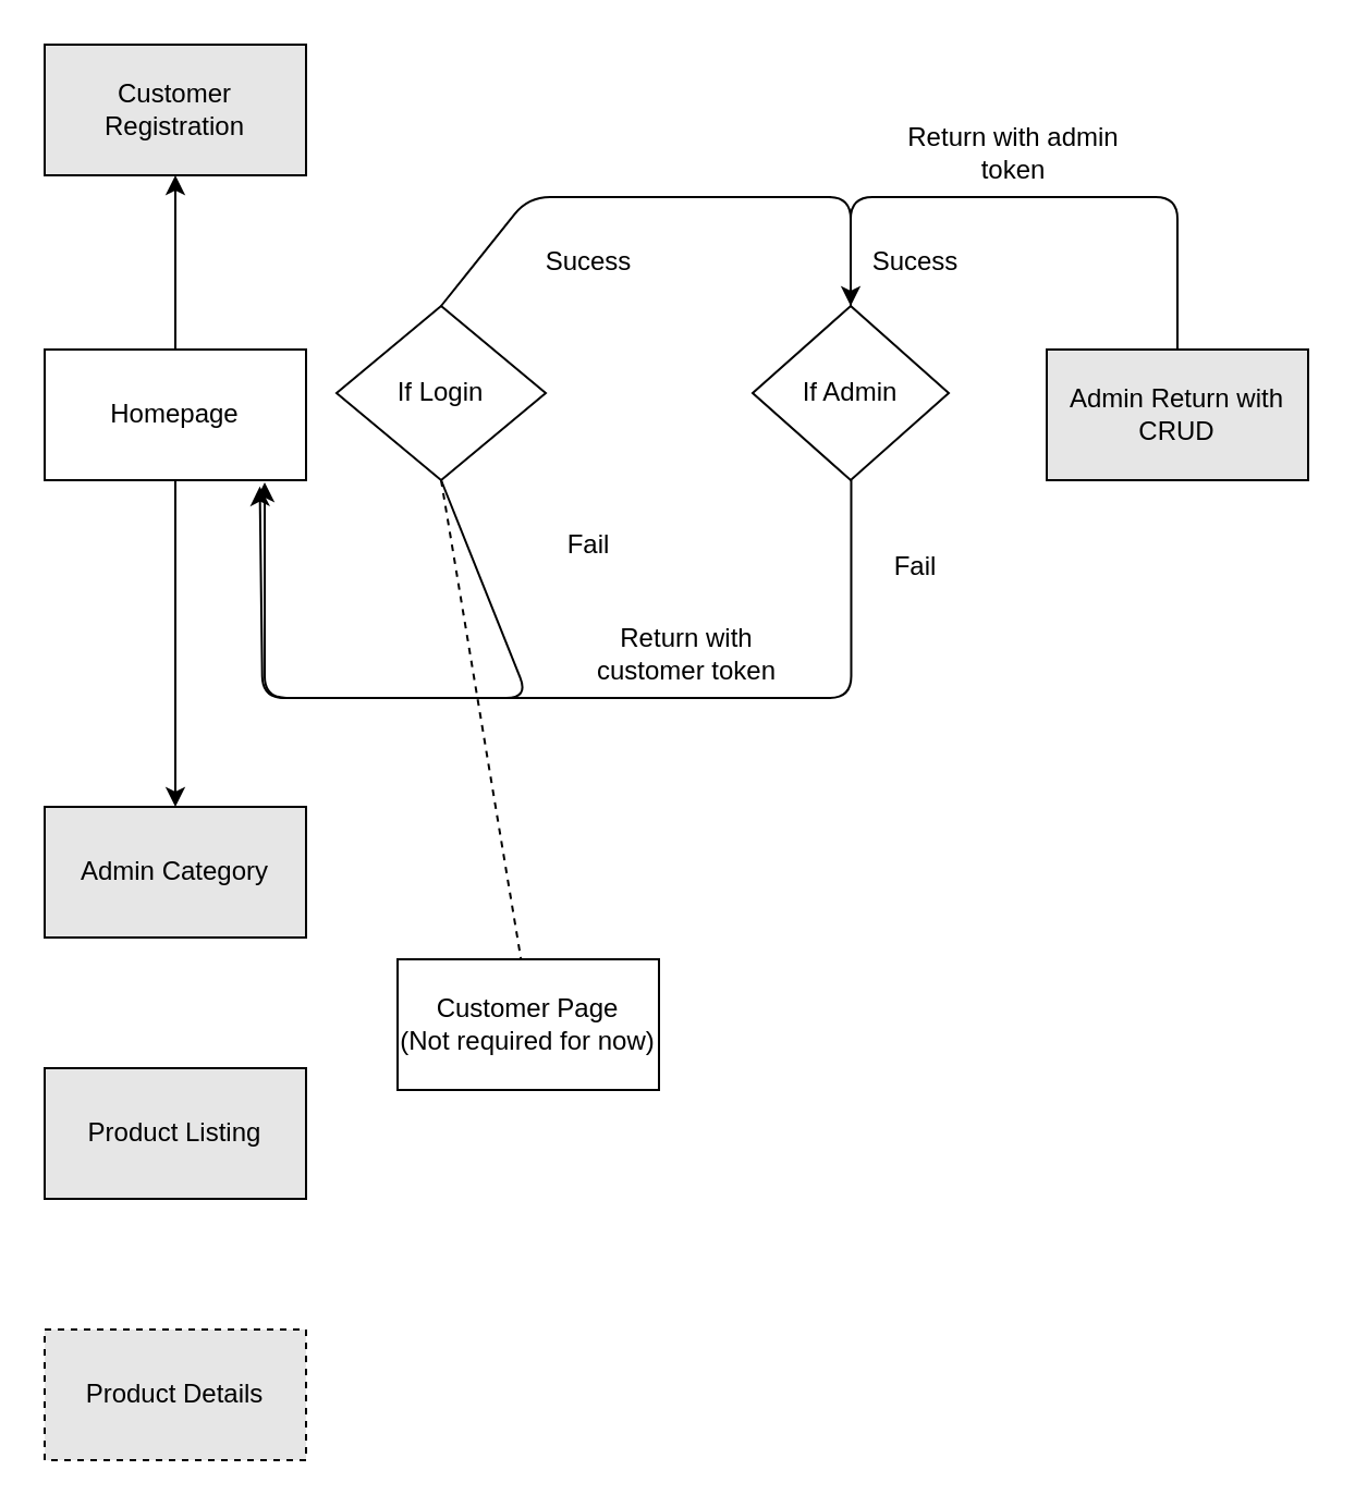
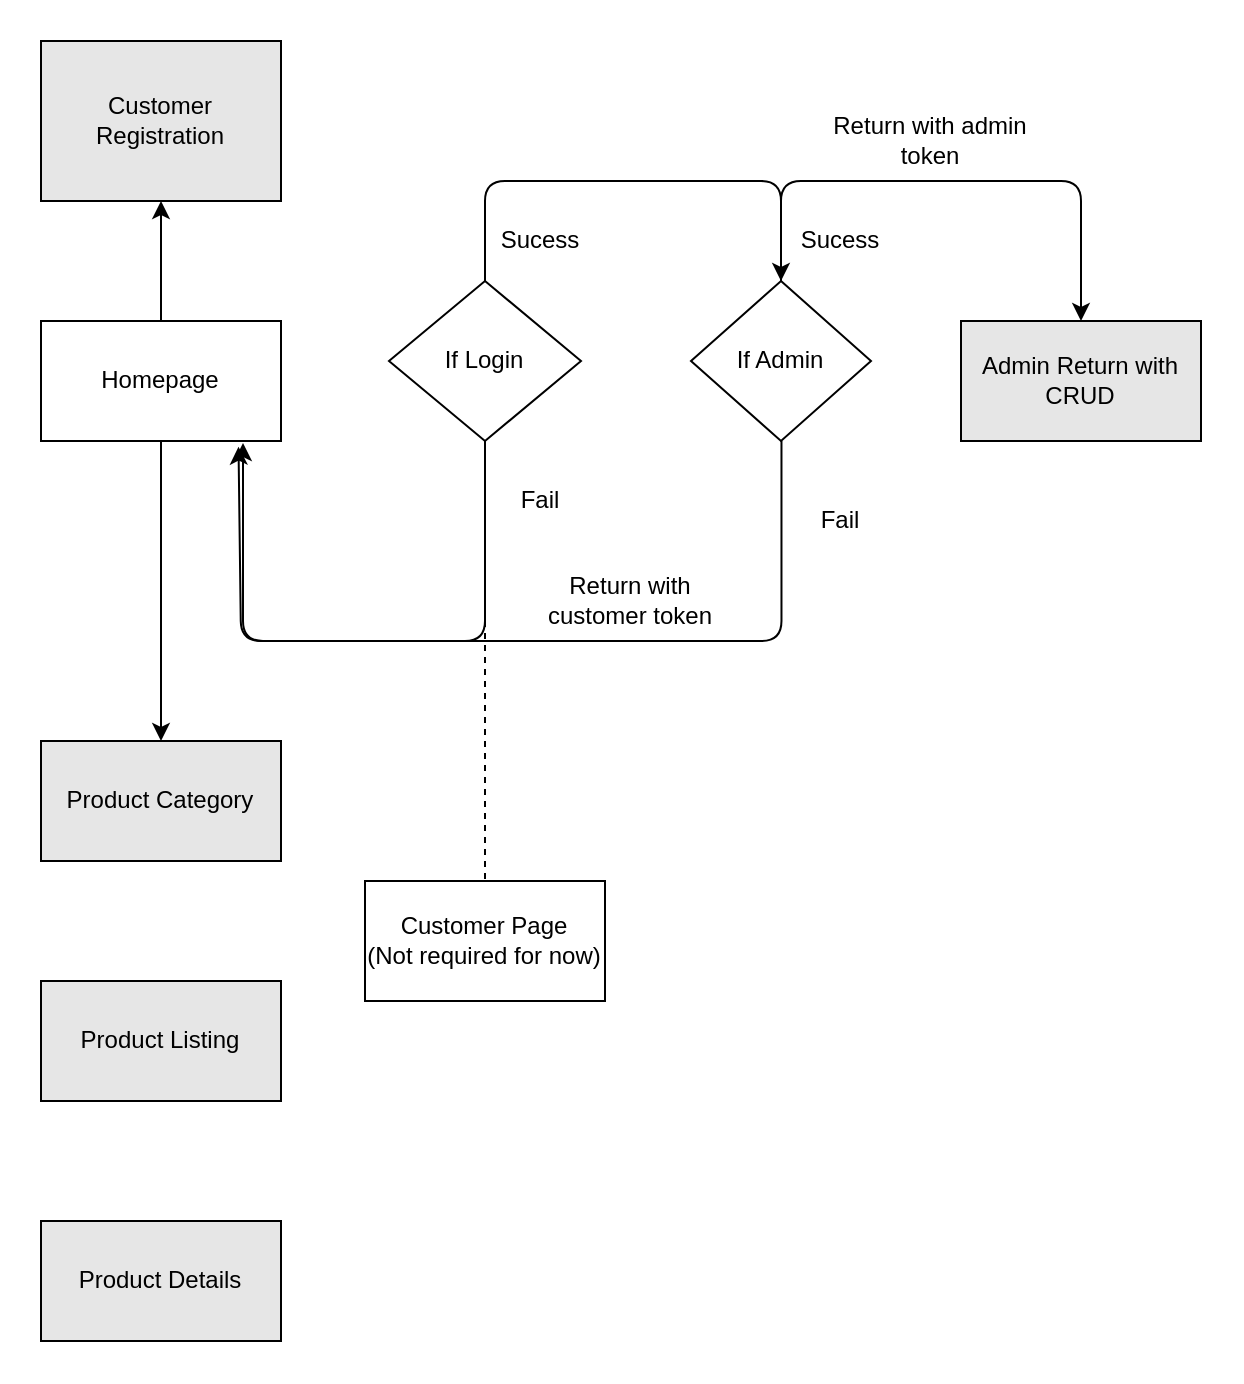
- <mxCell id="14" value="Customer Registration" style="rounded=0;whiteSpace=wrap;html=1;fillColor=#E6E6E6;" vertex="1" parent="1"><mxGeometry x="20" y="20" width="120" height="60" as="geometry" /></mxCell>
+ <mxCell id="14" value="Customer Registration" style="rounded=0;whiteSpace=wrap;html=1;fillColor=#E6E6E6;" vertex="1" parent="1"><mxGeometry x="20" y="20" width="120" height="80" as="geometry" /></mxCell>
- <mxCell id="17" value="" style="endArrow=none;html=1;exitX=0.5;exitY=0;exitDx=0;exitDy=0;entryX=0.5;entryY=0;entryDx=0;entryDy=0;" edge="1" parent="1" source="16" target="12"><mxGeometry width="50" height="50" relative="1" as="geometry"><mxPoint x="370" y="300" as="sourcePoint" /><mxPoint x="390" y="90" as="targetPoint" /><Array as="points"><mxPoint x="390" y="90" /><mxPoint x="540" y="90" /></Array></mxGeometry></mxCell>
+ <mxCell id="17" value="" style="endArrow=classic;html=1;exitX=0.5;exitY=0;exitDx=0;exitDy=0;entryX=0.5;entryY=0;entryDx=0;entryDy=0;" edge="1" parent="1" source="16" target="12"><mxGeometry width="50" height="50" relative="1" as="geometry"><mxPoint x="370" y="300" as="sourcePoint" /><mxPoint x="390" y="90" as="targetPoint" /><Array as="points"><mxPoint x="390" y="90" /><mxPoint x="540" y="90" /></Array></mxGeometry></mxCell>
- <mxCell id="3" value="If Login&lt;br&gt;" style="rhombus;whiteSpace=wrap;html=1;" vertex="1" parent="1"><mxGeometry x="154" y="140" width="96" height="80" as="geometry" /></mxCell>
+ <mxCell id="3" value="If Login&lt;br&gt;" style="rhombus;whiteSpace=wrap;html=1;" vertex="1" parent="1"><mxGeometry x="194" y="140" width="96" height="80" as="geometry" /></mxCell>
- <mxCell id="9" value="Admin Category&lt;br&gt;" style="rounded=0;whiteSpace=wrap;html=1;fillColor=#E6E6E6;" vertex="1" parent="1"><mxGeometry x="20" y="370" width="120" height="60" as="geometry" /></mxCell>
+ <mxCell id="9" value="Product Category&lt;br&gt;" style="rounded=0;whiteSpace=wrap;html=1;fillColor=#E6E6E6;" vertex="1" parent="1"><mxGeometry x="20" y="370" width="120" height="60" as="geometry" /></mxCell>
- <mxCell id="13" value="Product Details&lt;br&gt;" style="rounded=0;whiteSpace=wrap;html=1;fillColor=#E6E6E6;dashed=1;" vertex="1" parent="1"><mxGeometry x="20" y="610" width="120" height="60" as="geometry" /></mxCell>
+ <mxCell id="13" value="Product Details&lt;br&gt;" style="rounded=0;whiteSpace=wrap;html=1;fillColor=#E6E6E6;" vertex="1" parent="1"><mxGeometry x="20" y="610" width="120" height="60" as="geometry" /></mxCell>
